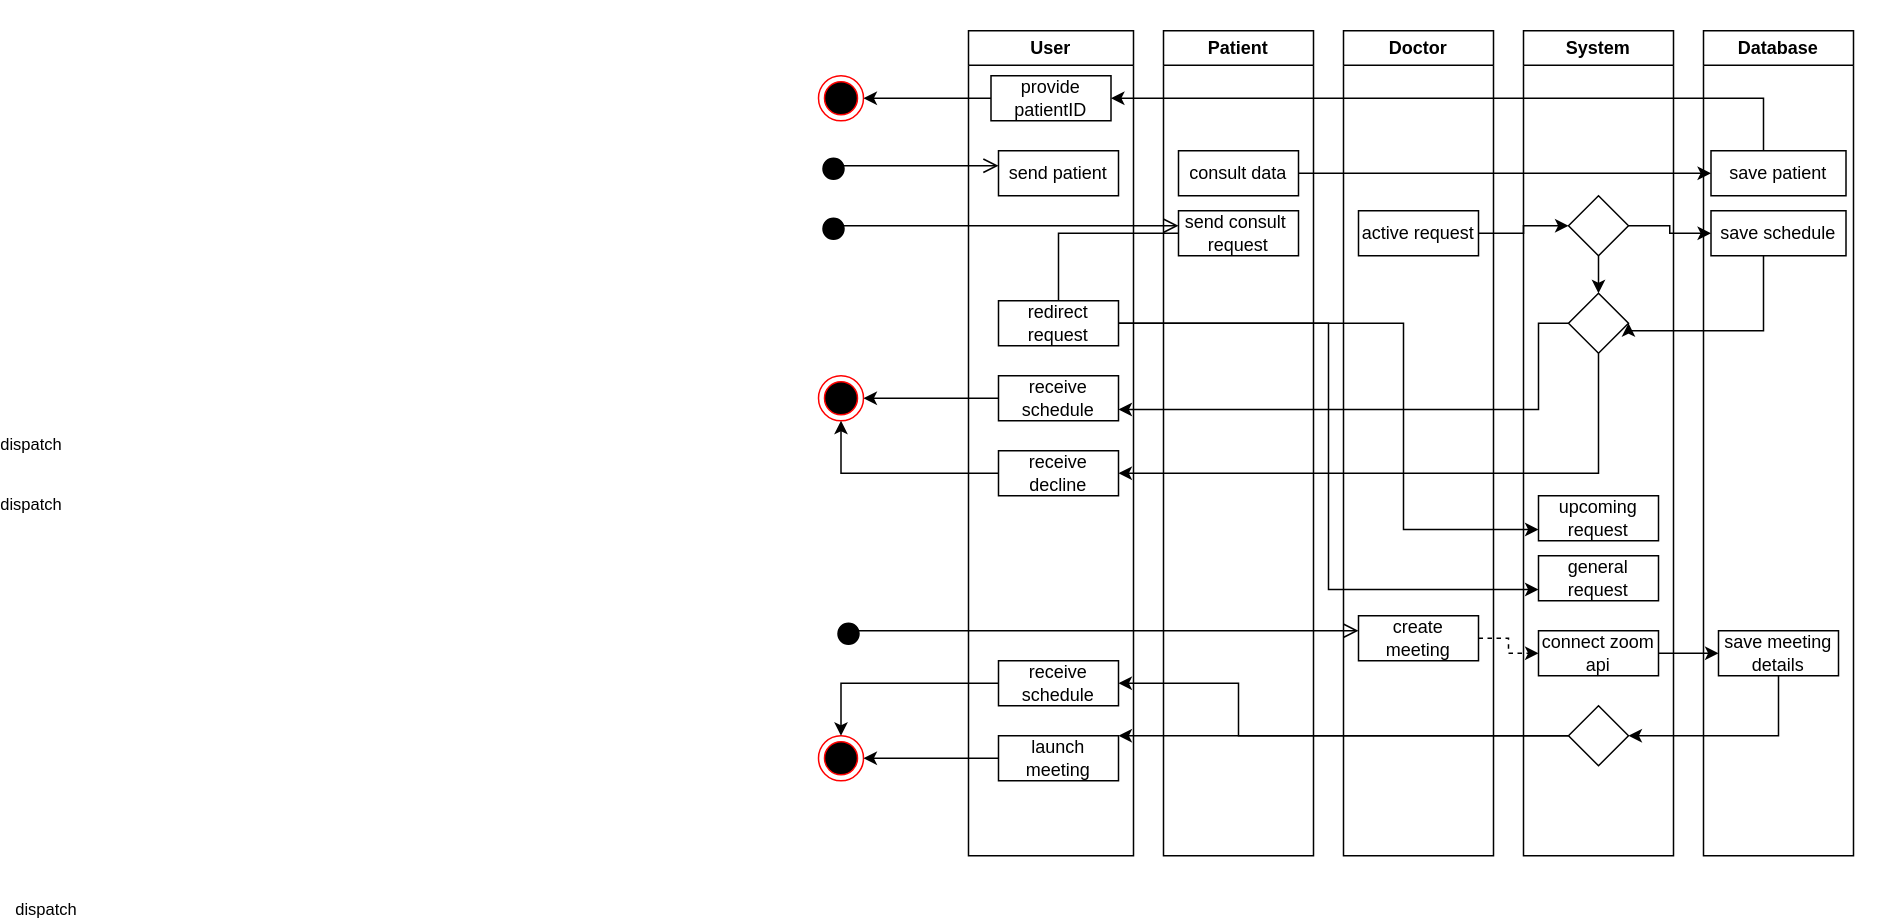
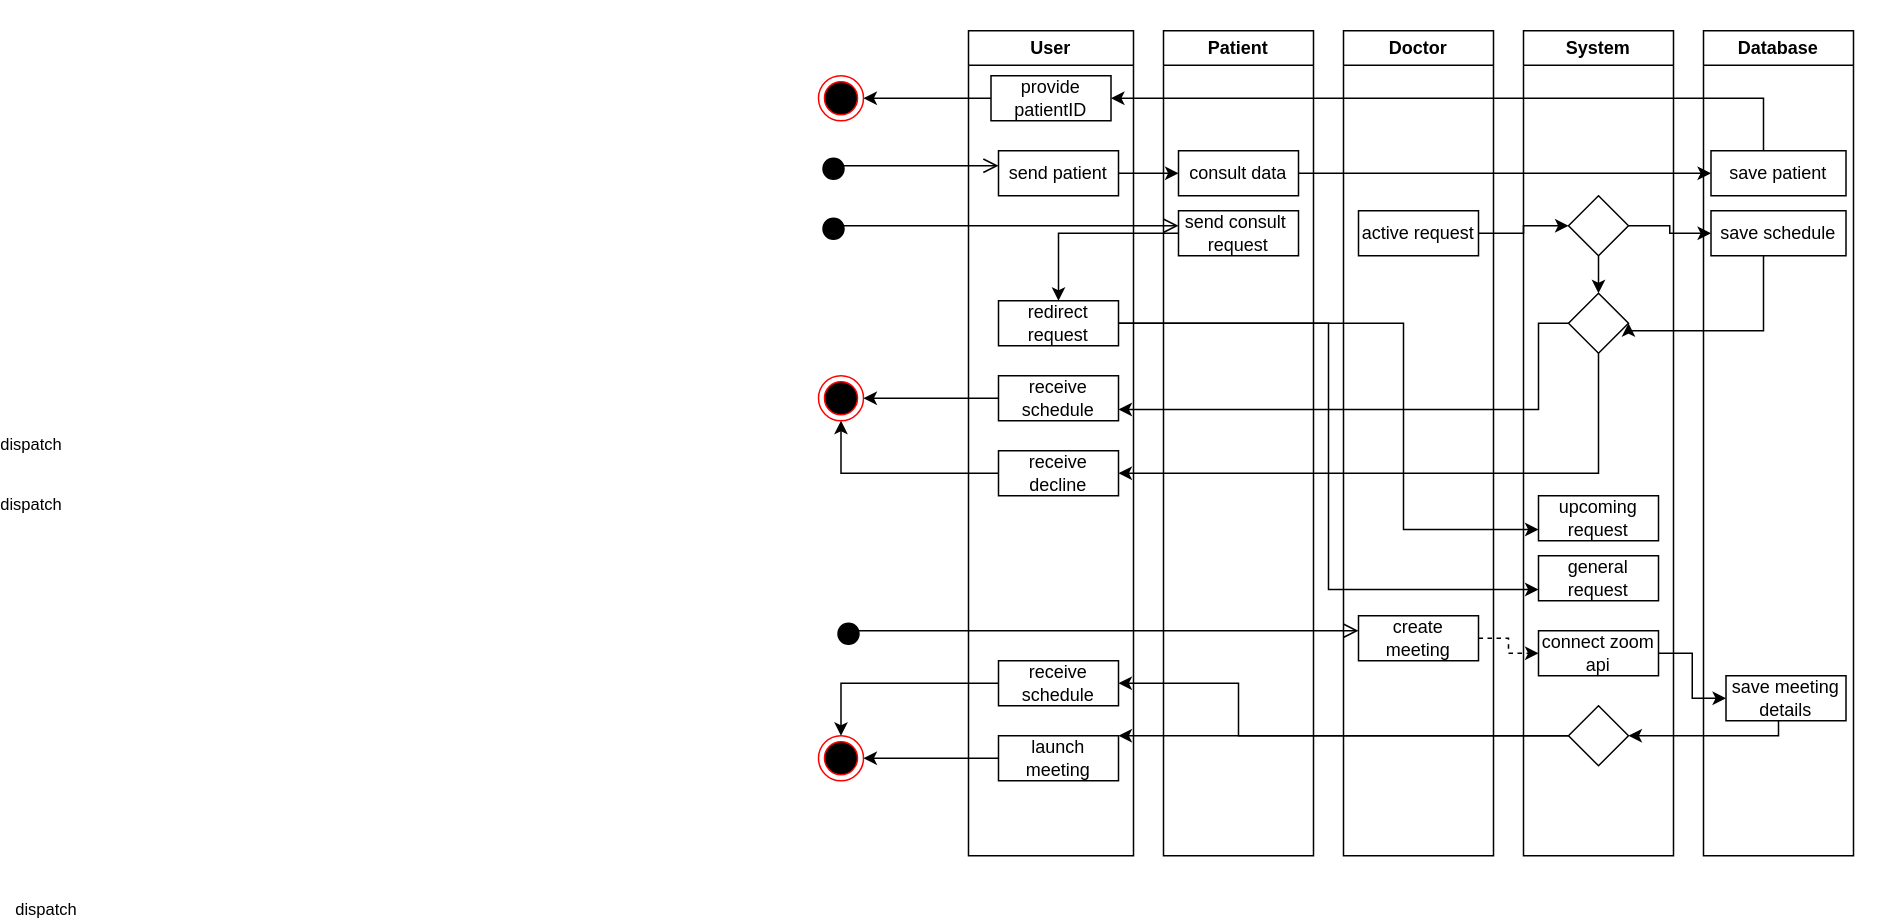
+ <mxCell id="32" value="" style="edgeStyle=orthogonalEdgeStyle;rounded=0;orthogonalLoop=1;jettySize=auto;html=1;" edge="1" parent="1" source="3" target="31"><mxGeometry relative="1" as="geometry" /></mxCell>
- <mxCell id="38" style="edgeStyle=orthogonalEdgeStyle;rounded=0;orthogonalLoop=1;jettySize=auto;html=1;entryX=0.5;entryY=0;entryDx=0;entryDy=0;endArrow=none;" edge="1" parent="1" source="12" target="6"><mxGeometry relative="1" as="geometry" /></mxCell>
+ <mxCell id="38" style="edgeStyle=orthogonalEdgeStyle;rounded=0;orthogonalLoop=1;jettySize=auto;html=1;entryX=0.5;entryY=0;entryDx=0;entryDy=0;" edge="1" parent="1" source="12" target="6"><mxGeometry relative="1" as="geometry" /></mxCell>
- <mxCell id="27" value="save meeting details" style="whiteSpace=wrap;html=1;" vertex="1" parent="24"><mxGeometry x="10" y="400" width="80" height="30" as="geometry" /></mxCell>
+ <mxCell id="27" value="save meeting details" style="whiteSpace=wrap;html=1;" vertex="1" parent="24"><mxGeometry x="15" y="430" width="80" height="30" as="geometry" /></mxCell>
